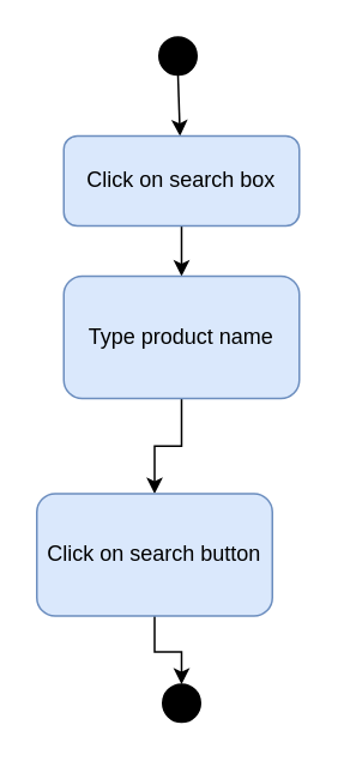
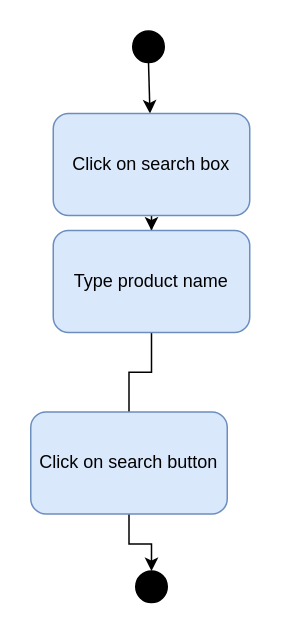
- <mxCell id="5" value="Click on search box" style="rounded=1;whiteSpace=wrap;html=1;fillColor=#dae8fc;strokeColor=#6c8ebf;" vertex="1" parent="1"><mxGeometry x="35" y="75" width="131" height="50" as="geometry" /></mxCell>
+ <mxCell id="5" value="Click on search box" style="rounded=1;whiteSpace=wrap;html=1;fillColor=#dae8fc;strokeColor=#6c8ebf;" vertex="1" parent="1"><mxGeometry x="35" y="75" width="131" height="68" as="geometry" /></mxCell>
- <mxCell id="6" style="edgeStyle=orthogonalEdgeStyle;rounded=0;orthogonalLoop=1;jettySize=auto;html=1;" edge="1" parent="1" source="7" target="9"><mxGeometry relative="1" as="geometry" /></mxCell>
+ <mxCell id="6" style="edgeStyle=orthogonalEdgeStyle;rounded=0;orthogonalLoop=1;jettySize=auto;html=1;endArrow=none;" edge="1" parent="1" source="7" target="9"><mxGeometry relative="1" as="geometry" /></mxCell>
